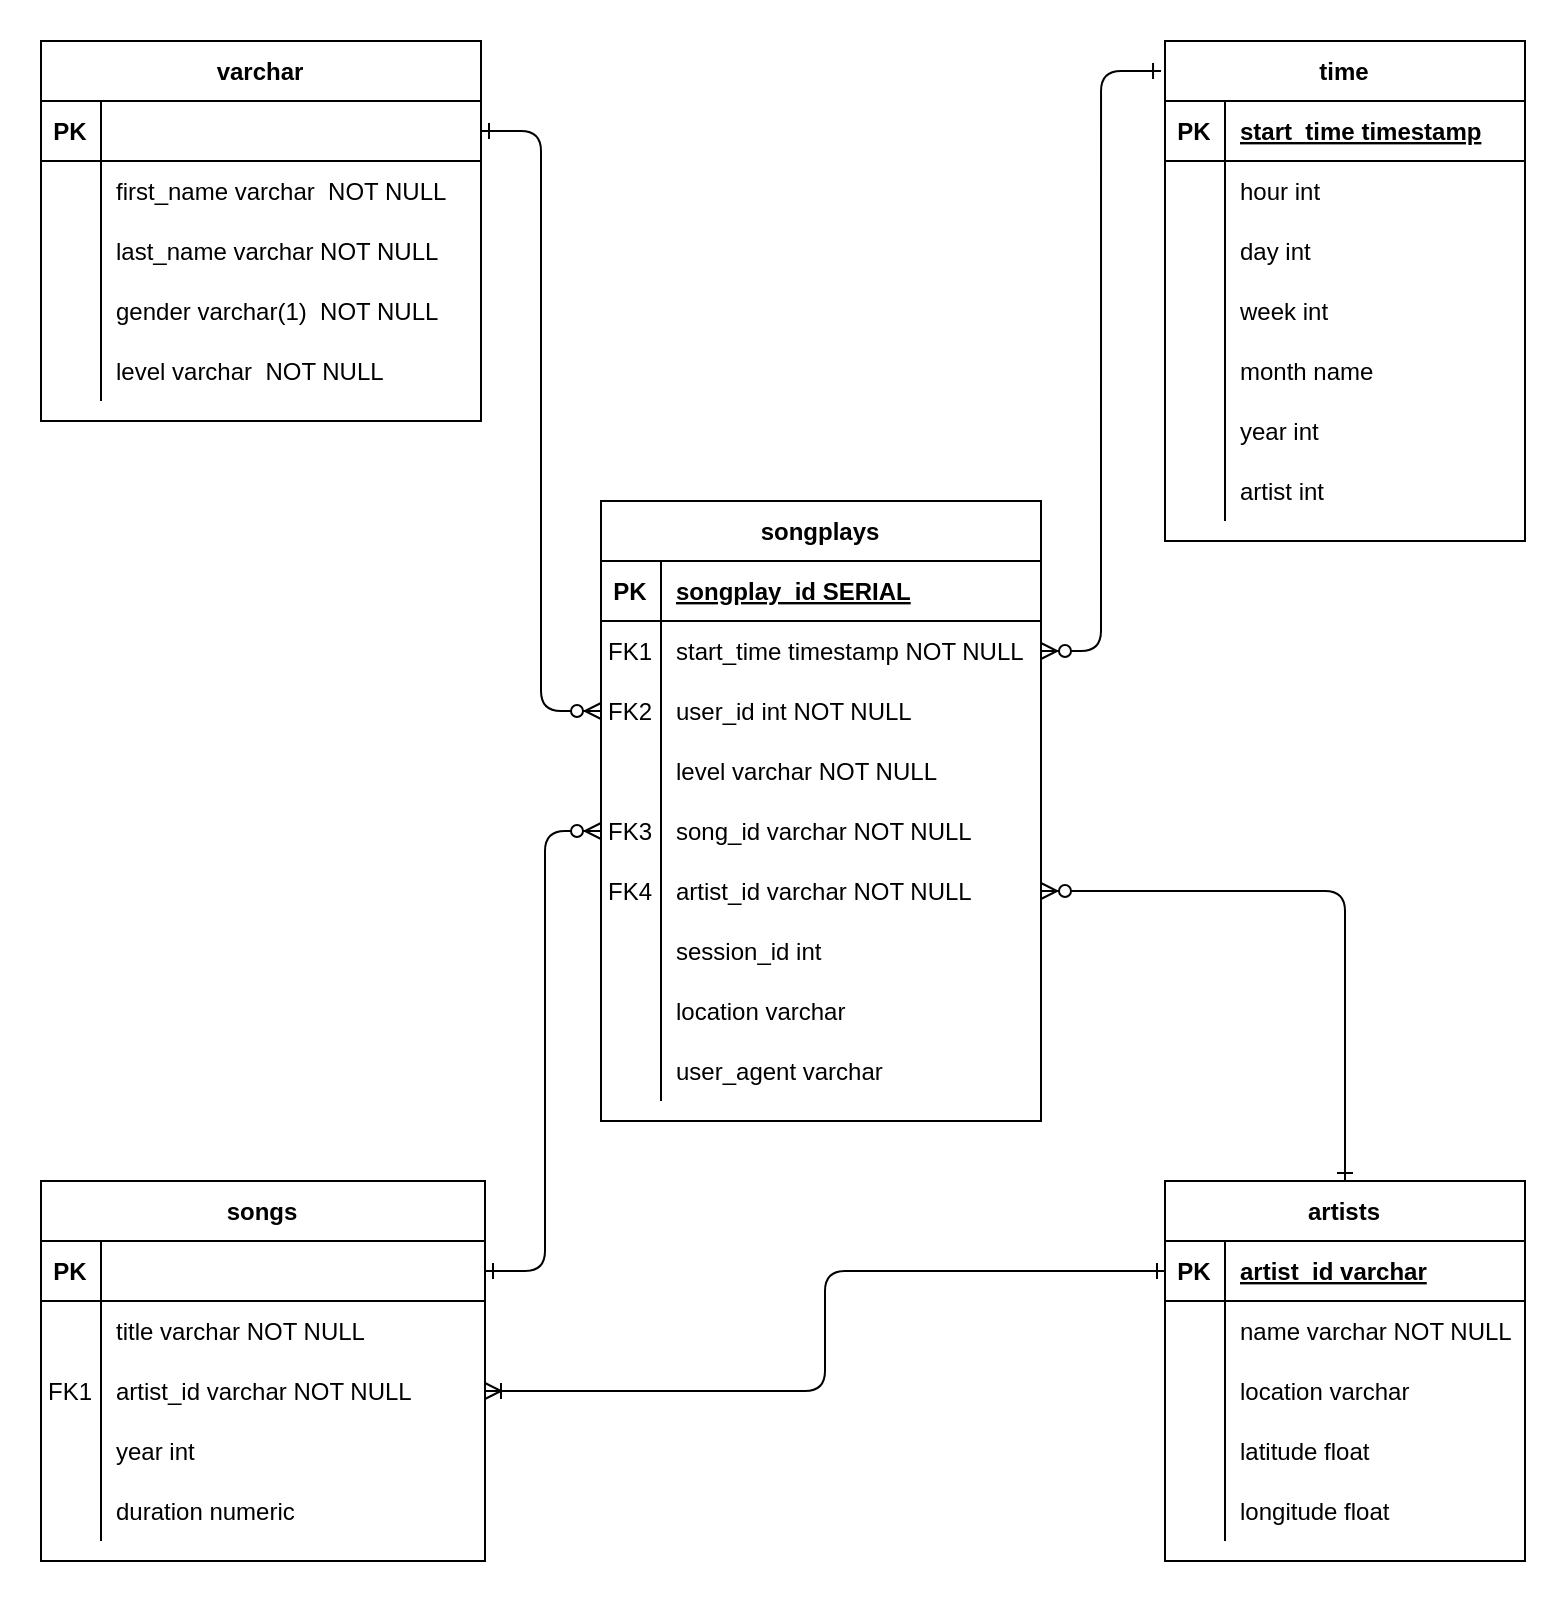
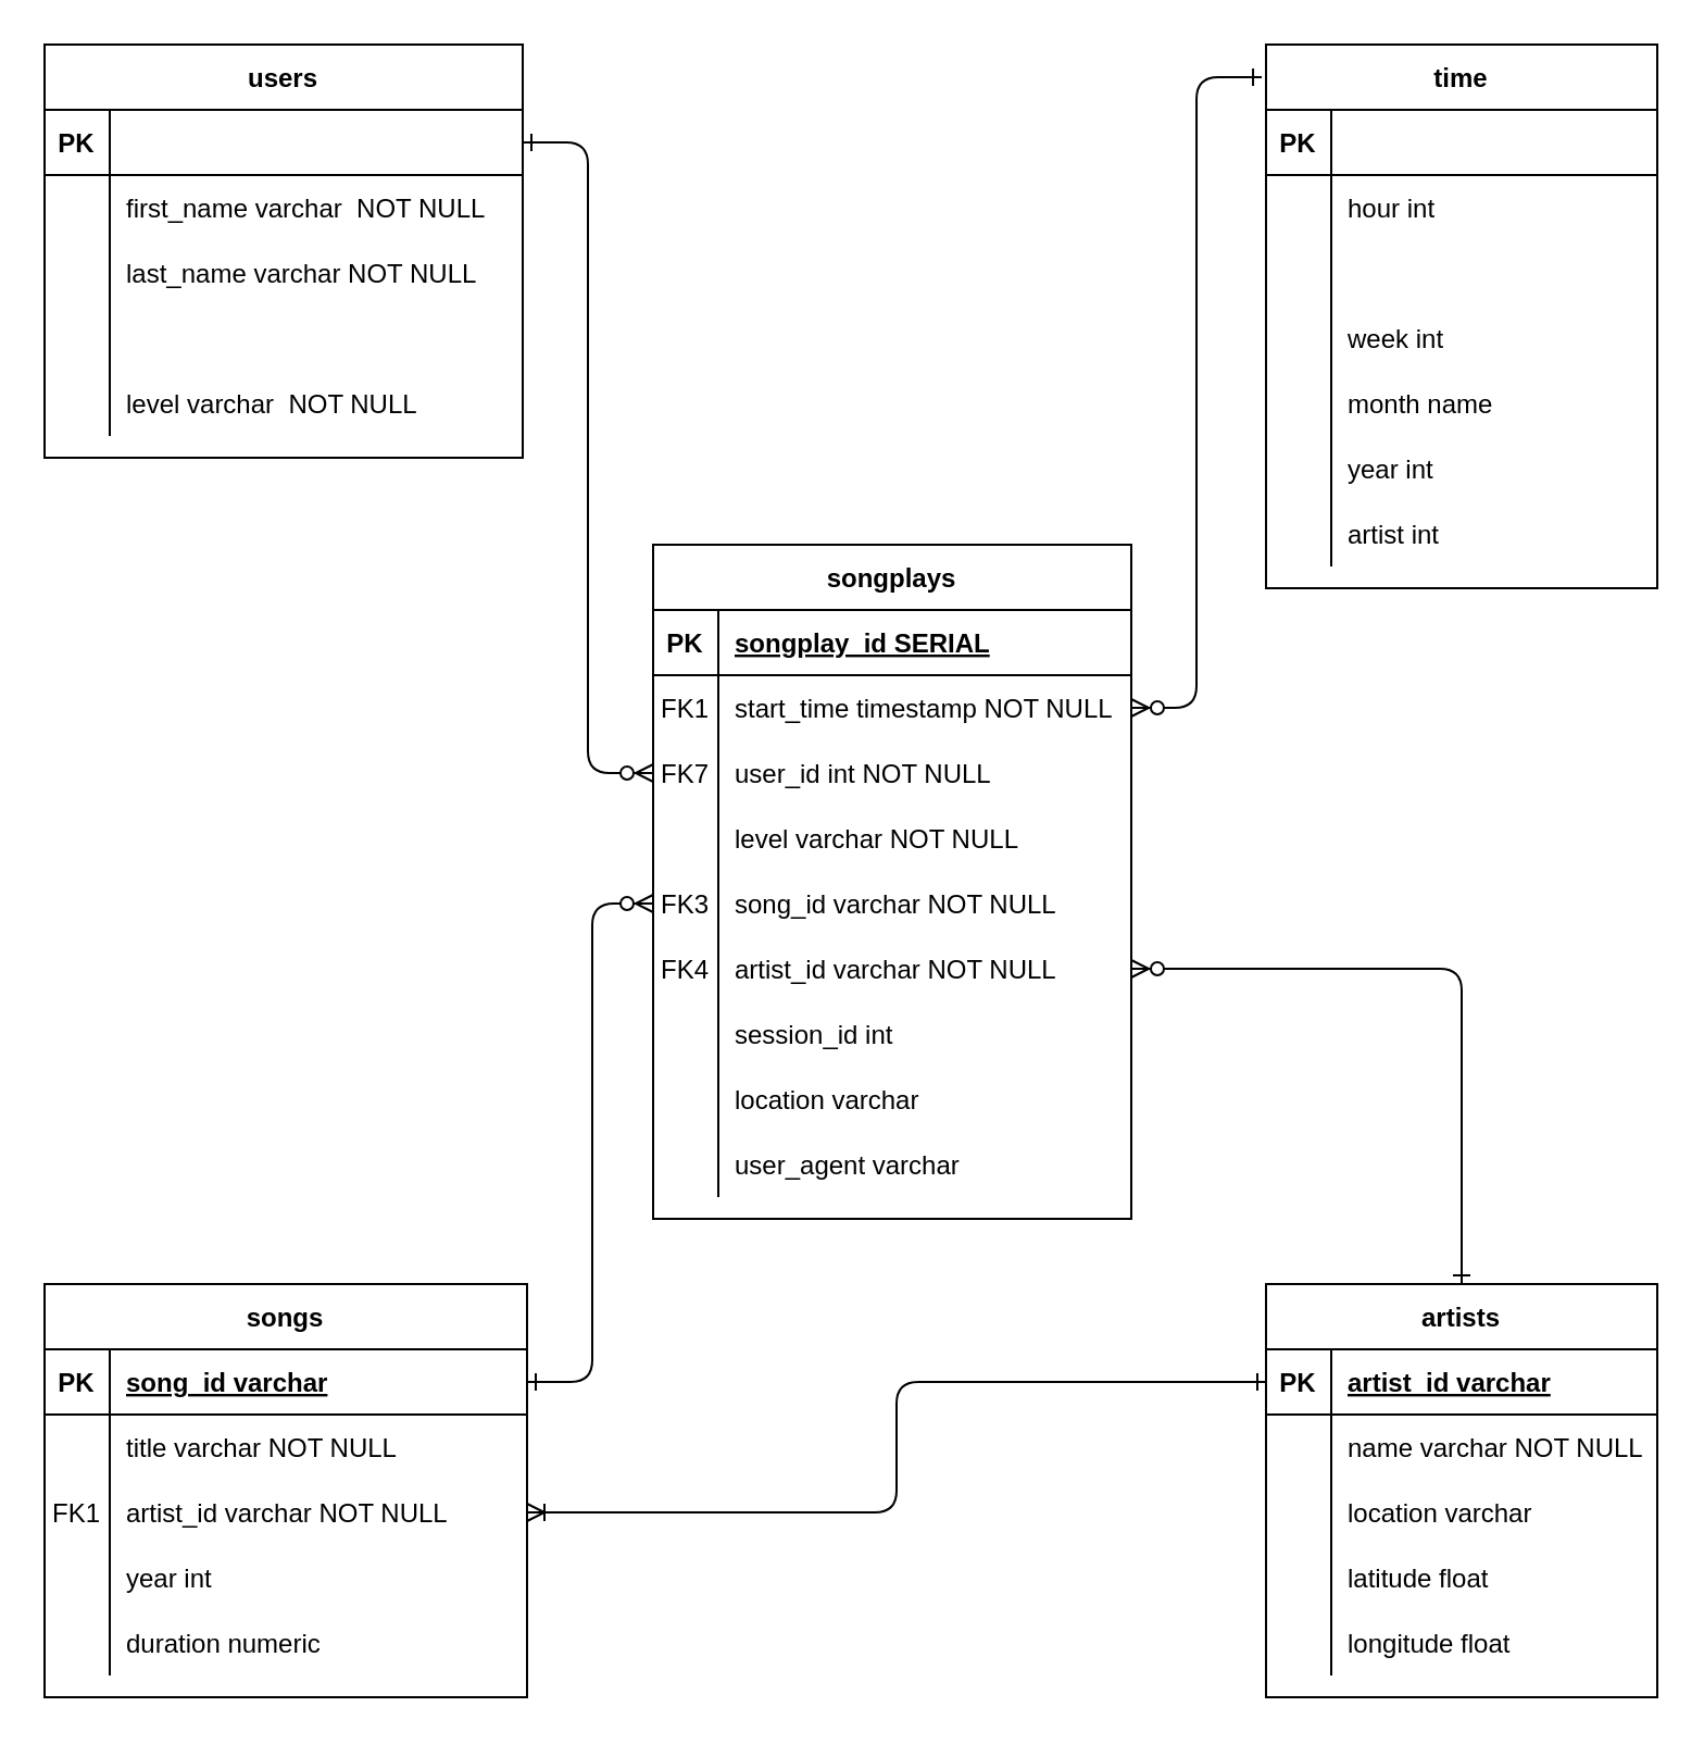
- <mxCell id="30" value="varchar" style="shape=table;startSize=30;container=1;collapsible=1;childLayout=tableLayout;fixedRows=1;rowLines=0;fontStyle=1;align=center;resizeLast=1;" parent="1" vertex="1"><mxGeometry x="20" y="20" width="220" height="190" as="geometry" /></mxCell>
+ <mxCell id="30" value="users" style="shape=table;startSize=30;container=1;collapsible=1;childLayout=tableLayout;fixedRows=1;rowLines=0;fontStyle=1;align=center;resizeLast=1;" parent="1" vertex="1"><mxGeometry x="20" y="20" width="220" height="190" as="geometry" /></mxCell>
- <mxCell id="80" value="start_time timestamp" style="shape=partialRectangle;connectable=0;fillColor=none;top=0;left=0;bottom=0;right=0;align=left;spacingLeft=6;fontStyle=5;overflow=hidden;" parent="78" vertex="1"><mxGeometry x="30" width="150" height="30" as="geometry" /></mxCell>
- <mxCell id="86" value="day int" style="shape=partialRectangle;connectable=0;fillColor=none;top=0;left=0;bottom=0;right=0;align=left;spacingLeft=6;overflow=hidden;" parent="84" vertex="1"><mxGeometry x="30" width="150" height="30" as="geometry" /></mxCell>
- <mxCell id="41" value="gender varchar(1)  NOT NULL" style="shape=partialRectangle;connectable=0;fillColor=none;top=0;left=0;bottom=0;right=0;align=left;spacingLeft=6;overflow=hidden;" parent="39" vertex="1"><mxGeometry x="30" width="190" height="30" as="geometry" /></mxCell>
- <mxCell id="10" value="FK2" style="shape=partialRectangle;connectable=0;fillColor=none;top=0;left=0;bottom=0;right=0;editable=1;overflow=hidden;" parent="9" vertex="1"><mxGeometry width="30" height="30" as="geometry" /></mxCell>
+ <mxCell id="10" value="FK7" style="shape=partialRectangle;connectable=0;fillColor=none;top=0;left=0;bottom=0;right=0;editable=1;overflow=hidden;" parent="9" vertex="1"><mxGeometry width="30" height="30" as="geometry" /></mxCell>
+ <mxCell id="48" value="song_id varchar" style="shape=partialRectangle;connectable=0;fillColor=none;top=0;left=0;bottom=0;right=0;align=left;spacingLeft=6;fontStyle=5;overflow=hidden;" parent="46" vertex="1"><mxGeometry x="30" width="192" height="30" as="geometry" /></mxCell>
